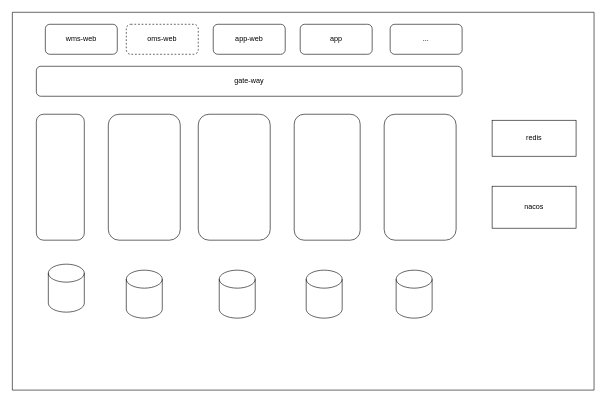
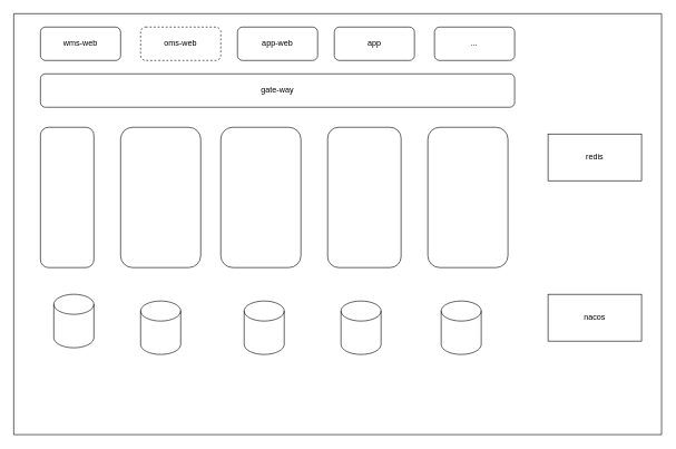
- <mxCell id="3" value="wms-web" style="rounded=1;whiteSpace=wrap;html=1;" vertex="1" parent="2"><mxGeometry x="55" y="20" width="120" height="50" as="geometry" /></mxCell>
+ <mxCell id="3" value="wms-web" style="rounded=1;whiteSpace=wrap;html=1;" vertex="1" parent="2"><mxGeometry x="40" y="20" width="120" height="50" as="geometry" /></mxCell>
- <mxCell id="12" value="redis" style="rounded=0;whiteSpace=wrap;html=1;" vertex="1" parent="2"><mxGeometry x="800" y="180" width="140" height="60" as="geometry" /></mxCell>
+ <mxCell id="12" value="redis" style="rounded=0;whiteSpace=wrap;html=1;" vertex="1" parent="2"><mxGeometry x="800" y="180" width="140" height="70" as="geometry" /></mxCell>
- <mxCell id="14" value="nacos" style="rounded=0;whiteSpace=wrap;html=1;" vertex="1" parent="2"><mxGeometry x="800" y="290" width="140" height="70" as="geometry" /></mxCell>
+ <mxCell id="14" value="nacos" style="rounded=0;whiteSpace=wrap;html=1;" vertex="1" parent="2"><mxGeometry x="800" y="420" width="140" height="70" as="geometry" /></mxCell>
